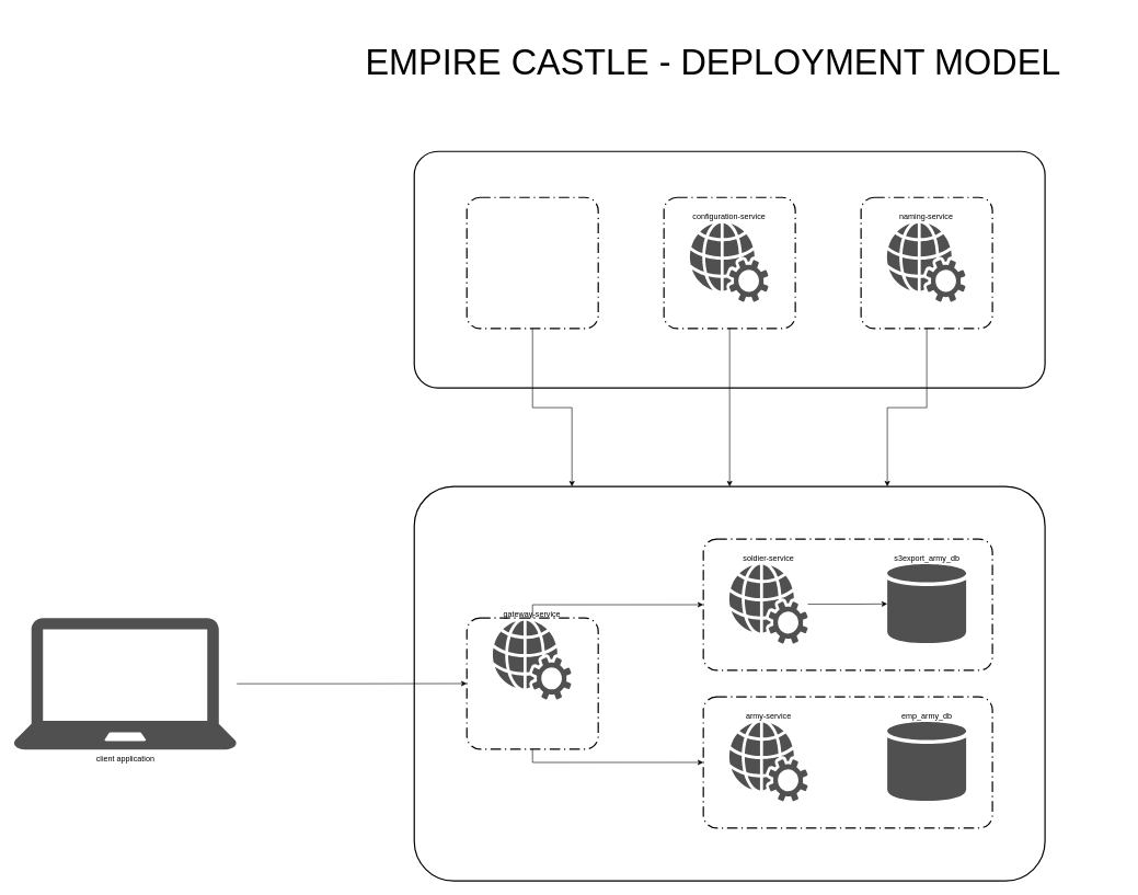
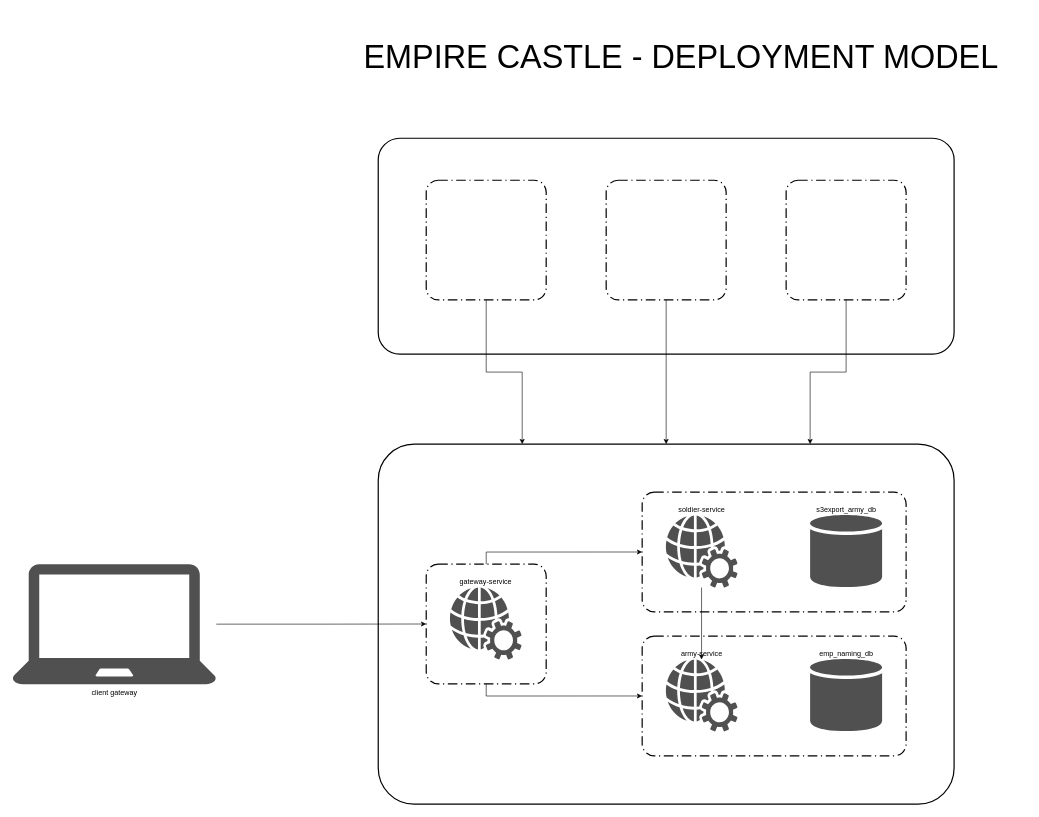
- <mxCell id="34" value="&lt;font style=&quot;font-size: 54px&quot;&gt;EMPIRE CASTLE - DEPLOYMENT MODEL&lt;/font&gt;" style="text;html=1;strokeColor=none;fillColor=none;align=center;verticalAlign=middle;whiteSpace=wrap;rounded=0;" parent="1" vertex="1"><mxGeometry x="510" y="20" width="1150" height="150" as="geometry" /></mxCell>
+ <mxCell id="34" value="&lt;font style=&quot;font-size: 54px&quot;&gt;EMPIRE CASTLE - DEPLOYMENT MODEL&lt;/font&gt;" style="text;html=1;strokeColor=none;fillColor=none;align=center;verticalAlign=middle;whiteSpace=wrap;rounded=0;" parent="1" vertex="1"><mxGeometry x="560" y="20" width="1150" height="150" as="geometry" /></mxCell>
- <mxCell id="18" value="configuration-service" style="pointerEvents=1;shadow=0;dashed=0;html=1;strokeColor=none;fillColor=#505050;labelPosition=center;verticalLabelPosition=top;verticalAlign=bottom;outlineConnect=0;align=center;shape=mxgraph.office.services.web_services;" parent="16" vertex="1"><mxGeometry x="39" y="39" width="120" height="120" as="geometry" /></mxCell>
- <mxCell id="28" value="naming-service" style="pointerEvents=1;shadow=0;dashed=0;html=1;strokeColor=none;fillColor=#505050;labelPosition=center;verticalLabelPosition=top;verticalAlign=bottom;outlineConnect=0;align=center;shape=mxgraph.office.services.web_services;" parent="26" vertex="1"><mxGeometry x="39" y="39" width="120" height="120" as="geometry" /></mxCell>
- <mxCell id="8" style="edgeStyle=orthogonalEdgeStyle;rounded=0;orthogonalLoop=1;jettySize=auto;html=1;" parent="4" source="6" target="7" edge="1"><mxGeometry relative="1" as="geometry" /></mxCell>
+ <mxCell id="8" style="edgeStyle=orthogonalEdgeStyle;rounded=0;orthogonalLoop=1;jettySize=auto;html=1;" parent="4" source="6" target="11" edge="1"><mxGeometry relative="1" as="geometry" /></mxCell>
- <mxCell id="21" value="gateway-service" style="pointerEvents=1;shadow=0;dashed=0;html=1;strokeColor=none;fillColor=#505050;labelPosition=center;verticalLabelPosition=top;verticalAlign=bottom;outlineConnect=0;align=center;shape=mxgraph.office.services.web_services;" parent="19" vertex="1"><mxGeometry x="39" y="4" width="120" height="120" as="geometry" /></mxCell>
+ <mxCell id="21" value="gateway-service" style="pointerEvents=1;shadow=0;dashed=0;html=1;strokeColor=none;fillColor=#505050;labelPosition=center;verticalLabelPosition=top;verticalAlign=bottom;outlineConnect=0;align=center;shape=mxgraph.office.services.web_services;" parent="19" vertex="1"><mxGeometry x="39" y="39" width="120" height="120" as="geometry" /></mxCell>
- <mxCell id="12" value="emp_army_db" style="shadow=0;dashed=0;html=1;strokeColor=none;fillColor=#505050;labelPosition=center;verticalLabelPosition=top;verticalAlign=bottom;outlineConnect=0;align=center;shape=mxgraph.office.databases.database;" parent="9" vertex="1"><mxGeometry x="280" y="38" width="120" height="121" as="geometry" /></mxCell>
+ <mxCell id="12" value="emp_naming_db" style="shadow=0;dashed=0;html=1;strokeColor=none;fillColor=#505050;labelPosition=center;verticalLabelPosition=top;verticalAlign=bottom;outlineConnect=0;align=center;shape=mxgraph.office.databases.database;" parent="9" vertex="1"><mxGeometry x="280" y="38" width="120" height="121" as="geometry" /></mxCell>
- <mxCell id="33" value="client application" style="pointerEvents=1;shadow=0;dashed=0;html=1;strokeColor=none;fillColor=#505050;labelPosition=center;verticalLabelPosition=bottom;verticalAlign=top;outlineConnect=0;align=center;shape=mxgraph.office.devices.laptop;" parent="1" vertex="1"><mxGeometry x="20" y="940" width="340" height="200" as="geometry" /></mxCell>
+ <mxCell id="33" value="client gateway" style="pointerEvents=1;shadow=0;dashed=0;html=1;strokeColor=none;fillColor=#505050;labelPosition=center;verticalLabelPosition=bottom;verticalAlign=top;outlineConnect=0;align=center;shape=mxgraph.office.devices.laptop;" parent="1" vertex="1"><mxGeometry x="20" y="940" width="340" height="200" as="geometry" /></mxCell>
